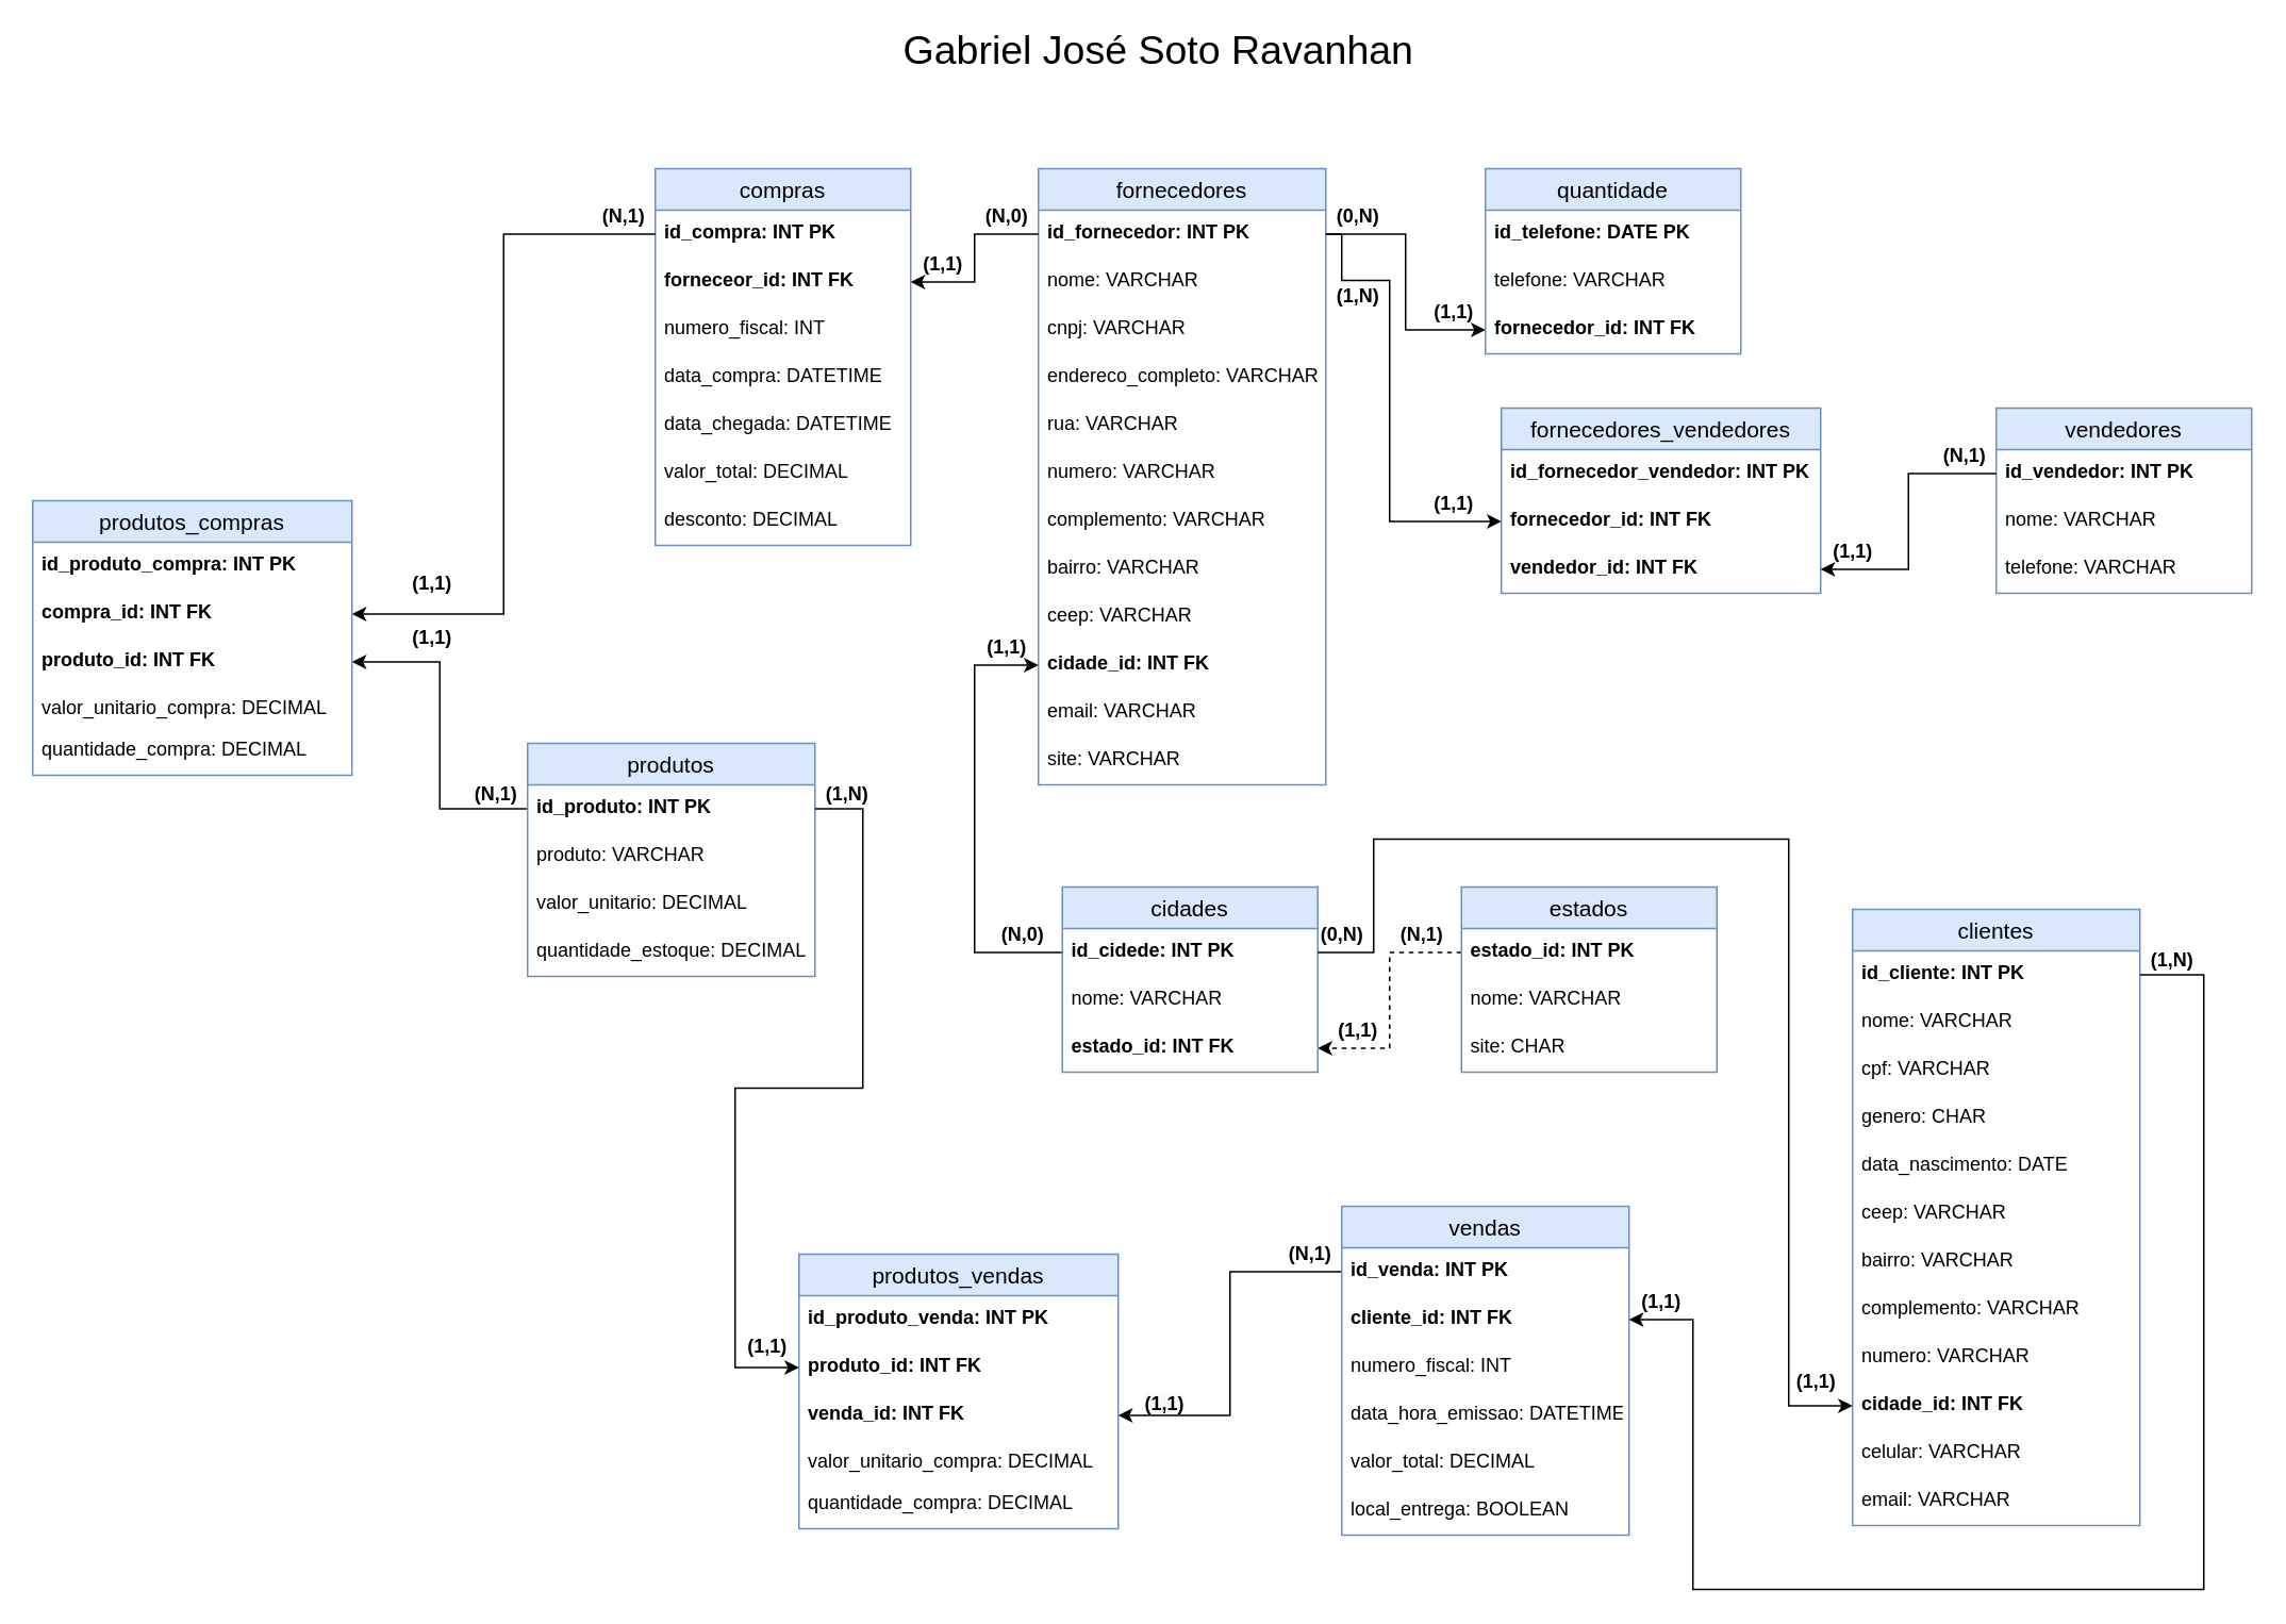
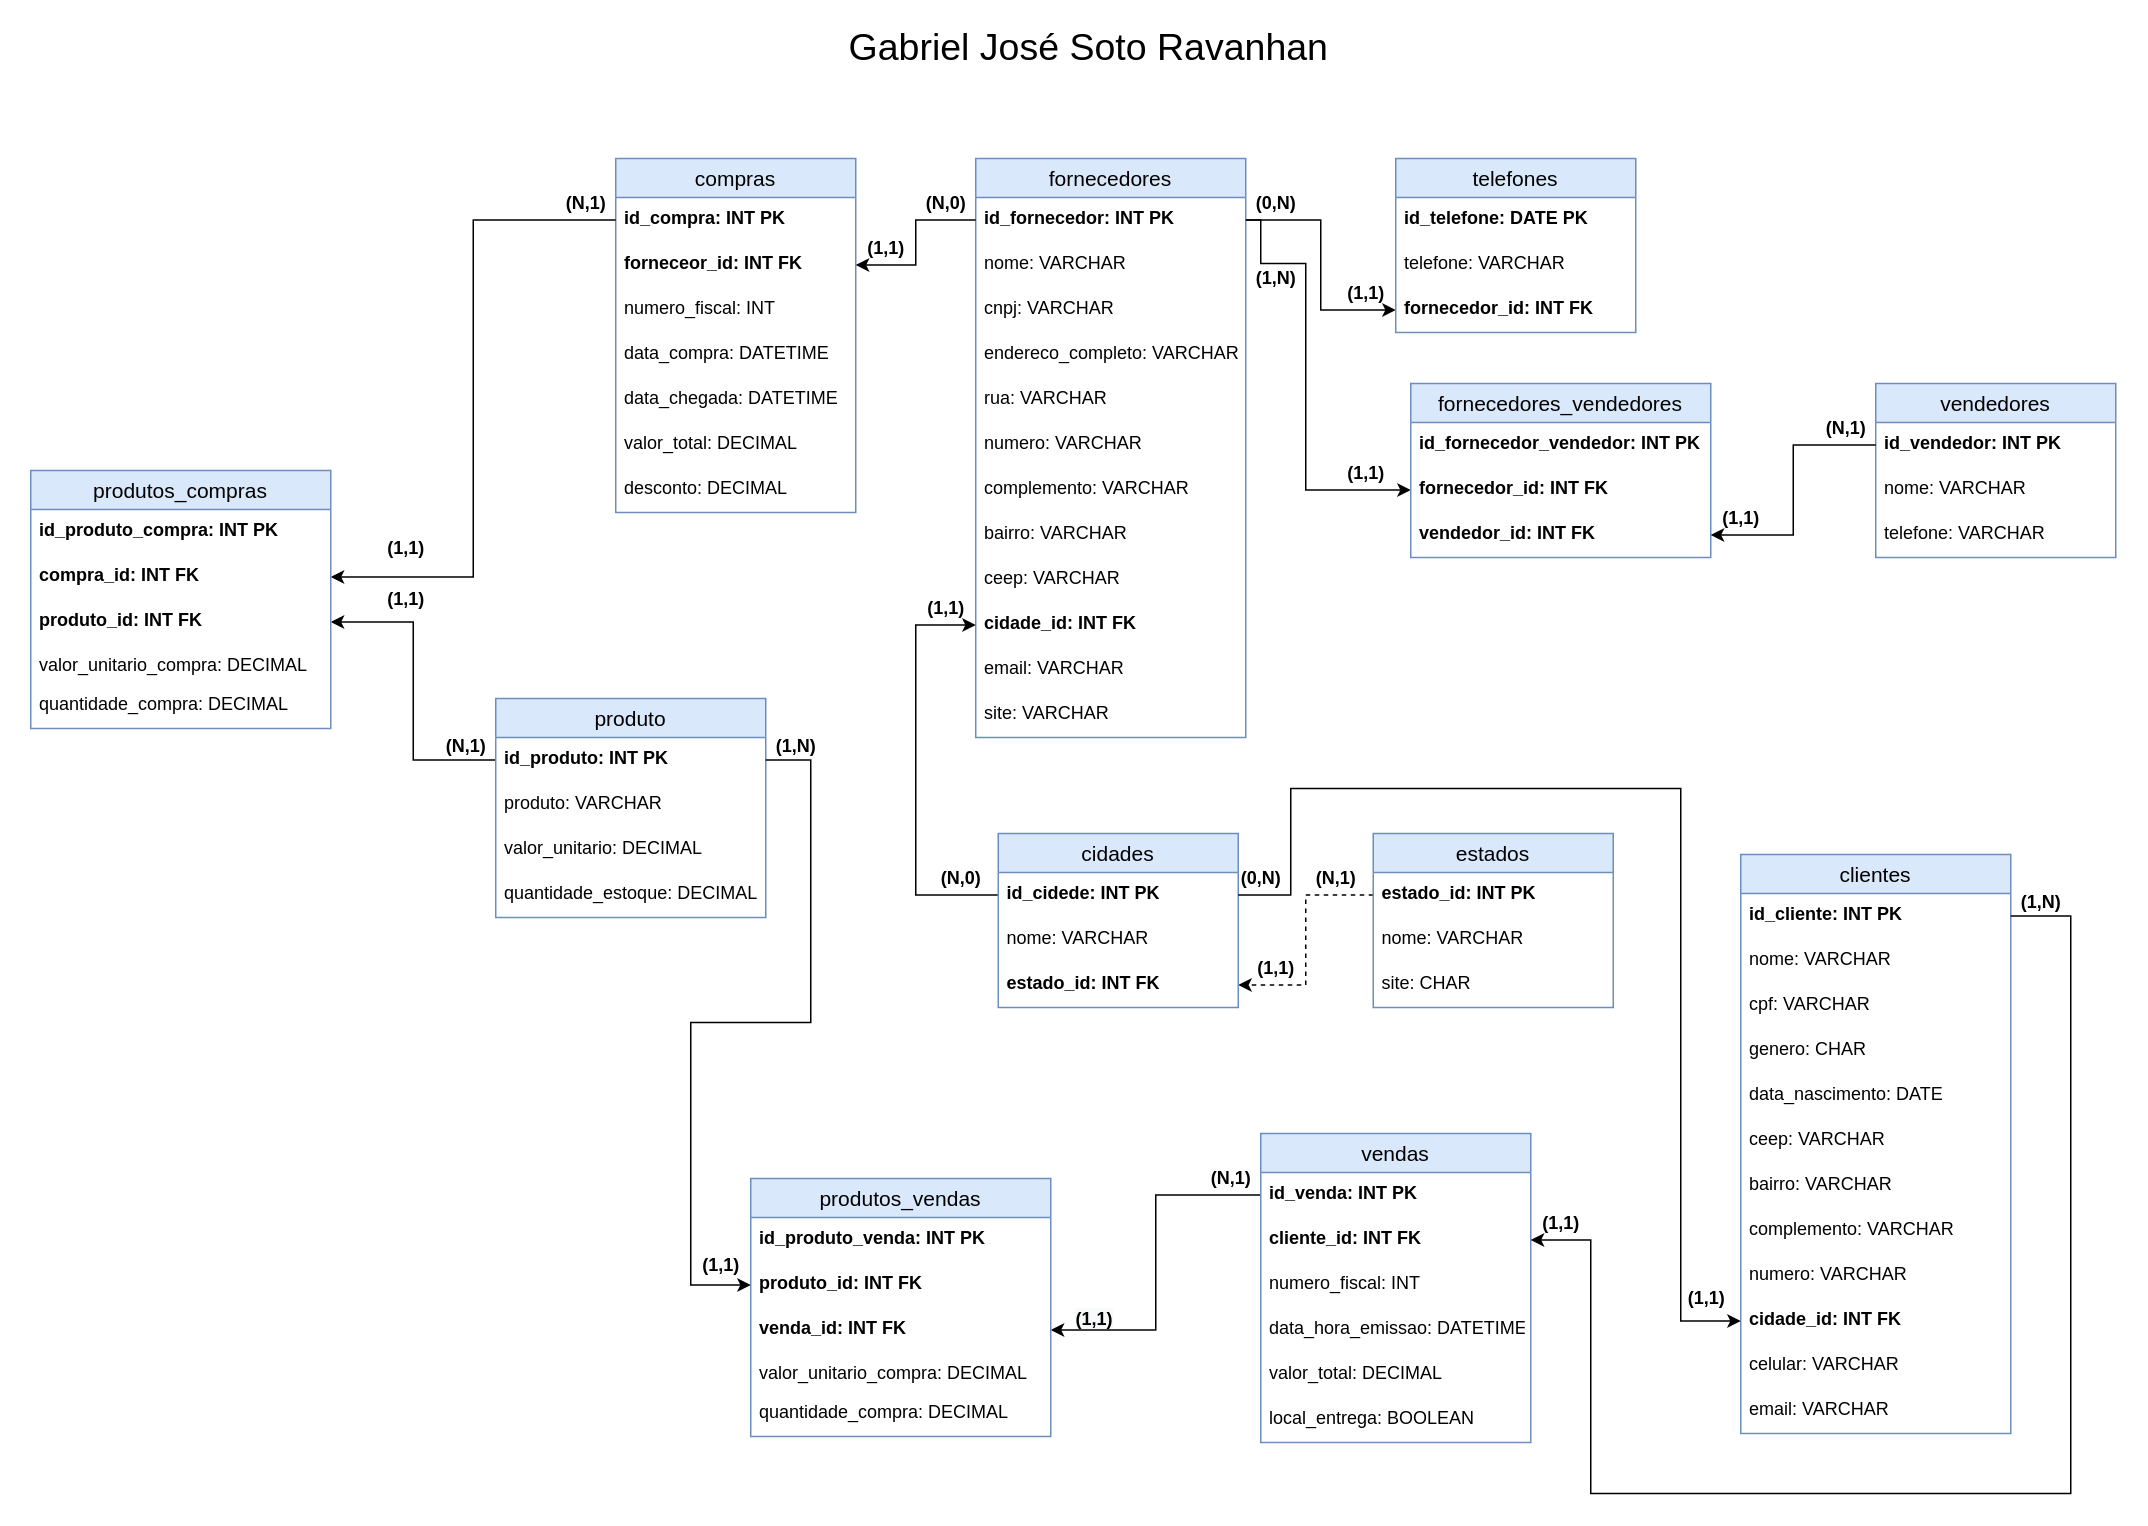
- <mxCell id="16" value="quantidade" style="swimlane;fontStyle=0;childLayout=stackLayout;horizontal=1;startSize=26;horizontalStack=0;resizeParent=1;resizeParentMax=0;resizeLast=0;collapsible=1;marginBottom=0;align=center;fontSize=14;fillColor=#dae8fc;strokeColor=#6c8ebf;" parent="1" vertex="1"><mxGeometry x="930" y="105" width="160" height="116" as="geometry" /></mxCell>
+ <mxCell id="16" value="telefones" style="swimlane;fontStyle=0;childLayout=stackLayout;horizontal=1;startSize=26;horizontalStack=0;resizeParent=1;resizeParentMax=0;resizeLast=0;collapsible=1;marginBottom=0;align=center;fontSize=14;fillColor=#dae8fc;strokeColor=#6c8ebf;" parent="1" vertex="1"><mxGeometry x="930" y="105" width="160" height="116" as="geometry" /></mxCell>
- <mxCell id="66" value="produtos" style="swimlane;fontStyle=0;childLayout=stackLayout;horizontal=1;startSize=26;horizontalStack=0;resizeParent=1;resizeParentMax=0;resizeLast=0;collapsible=1;marginBottom=0;align=center;fontSize=14;fillColor=#dae8fc;strokeColor=#6c8ebf;" parent="1" vertex="1"><mxGeometry x="330" y="465" width="180" height="146" as="geometry" /></mxCell>
+ <mxCell id="66" value="produto" style="swimlane;fontStyle=0;childLayout=stackLayout;horizontal=1;startSize=26;horizontalStack=0;resizeParent=1;resizeParentMax=0;resizeLast=0;collapsible=1;marginBottom=0;align=center;fontSize=14;fillColor=#dae8fc;strokeColor=#6c8ebf;" parent="1" vertex="1"><mxGeometry x="330" y="465" width="180" height="146" as="geometry" /></mxCell>
